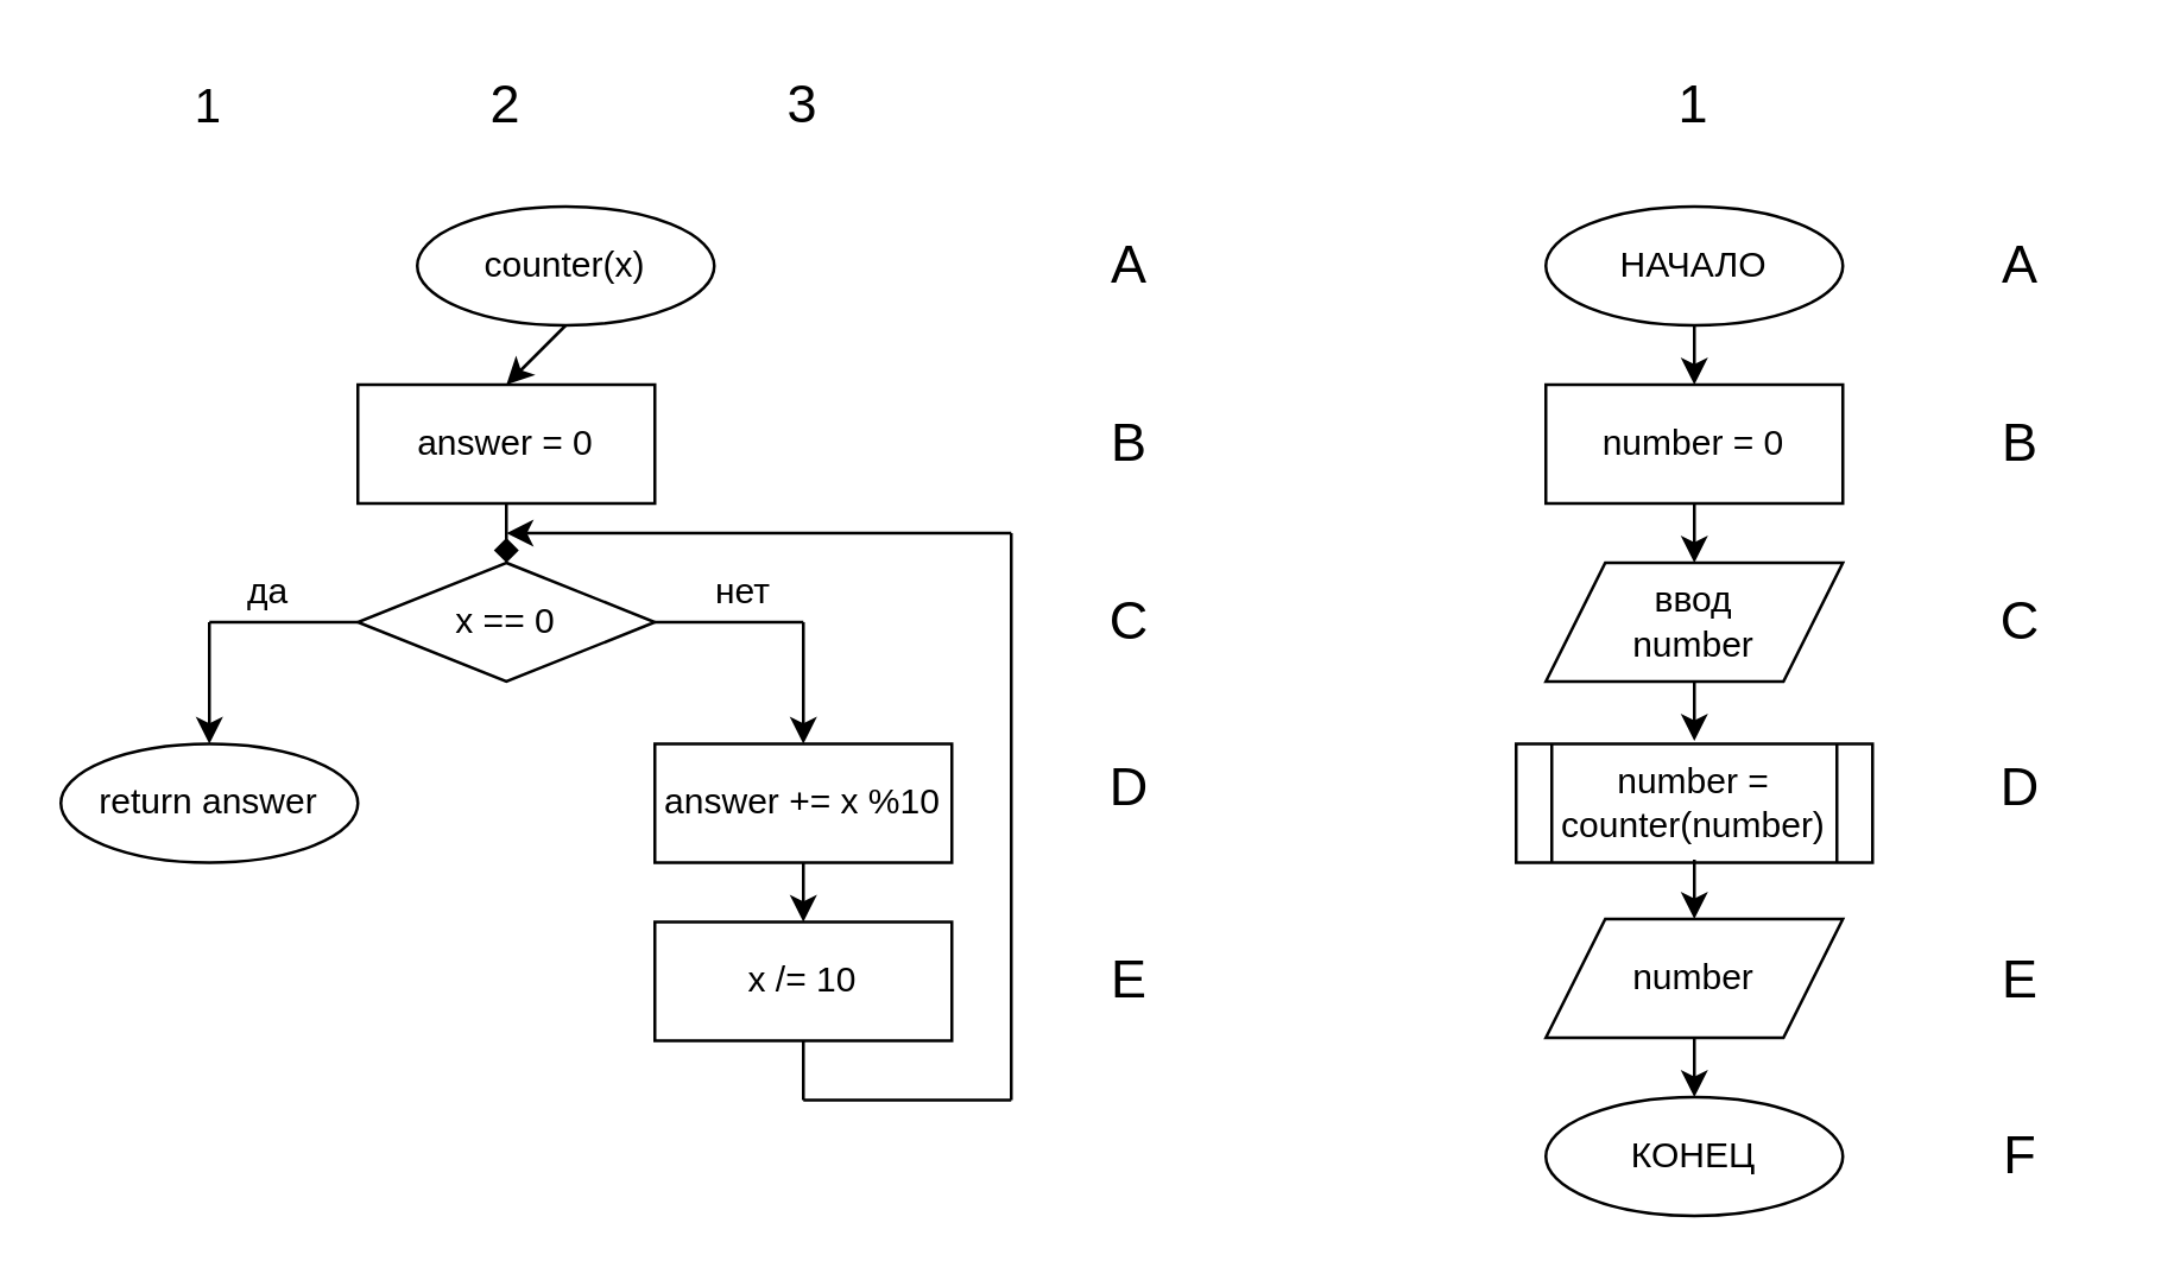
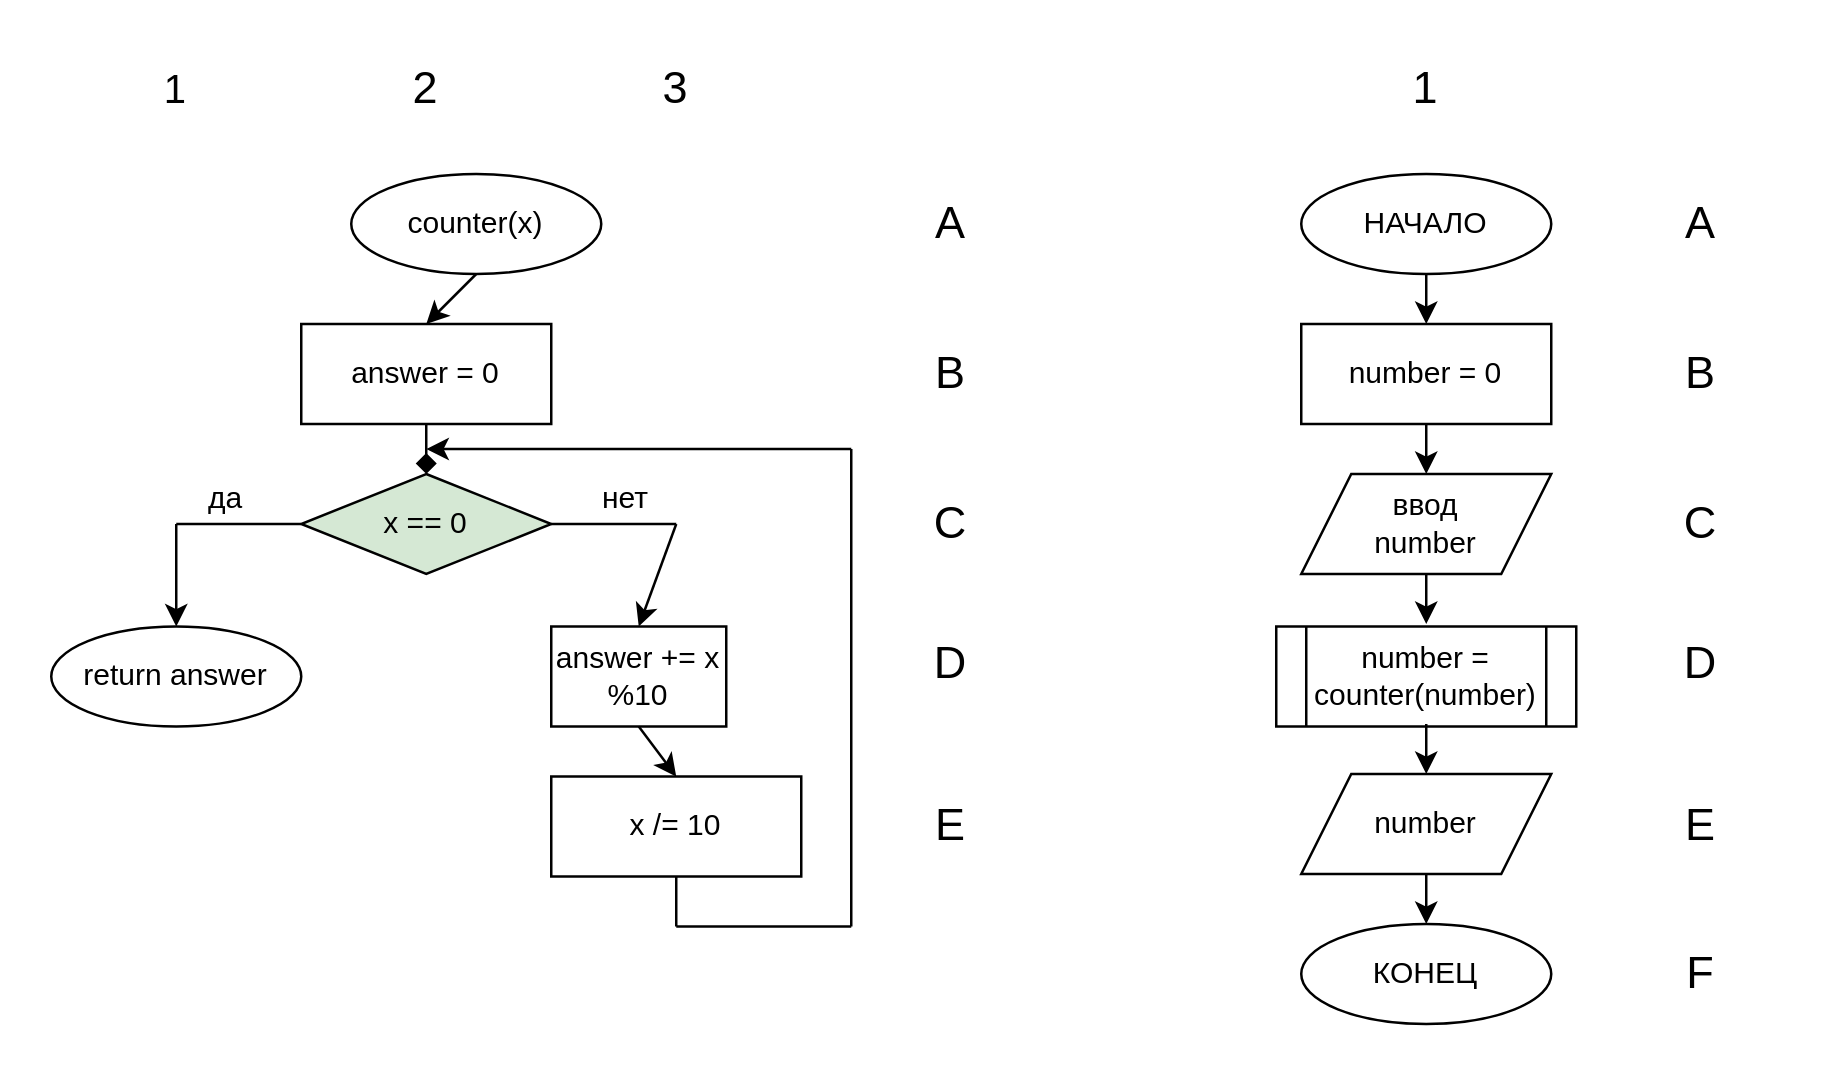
- <mxCell id="15" value="x == 0" style="rhombus;whiteSpace=wrap;html=1;" vertex="1" parent="1"><mxGeometry x="120" y="189" width="100" height="40" as="geometry" /></mxCell>
+ <mxCell id="15" value="x == 0" style="rhombus;whiteSpace=wrap;html=1;fillColor=#d5e8d4;" vertex="1" parent="1"><mxGeometry x="120" y="189" width="100" height="40" as="geometry" /></mxCell>
- <mxCell id="25" value="answer += x %10" style="rounded=0;whiteSpace=wrap;html=1;" vertex="1" parent="1"><mxGeometry x="220" y="250" width="100" height="40" as="geometry" /></mxCell>
+ <mxCell id="25" value="answer += x %10" style="rounded=0;whiteSpace=wrap;html=1;" vertex="1" parent="1"><mxGeometry x="220" y="250" width="70" height="40" as="geometry" /></mxCell>
